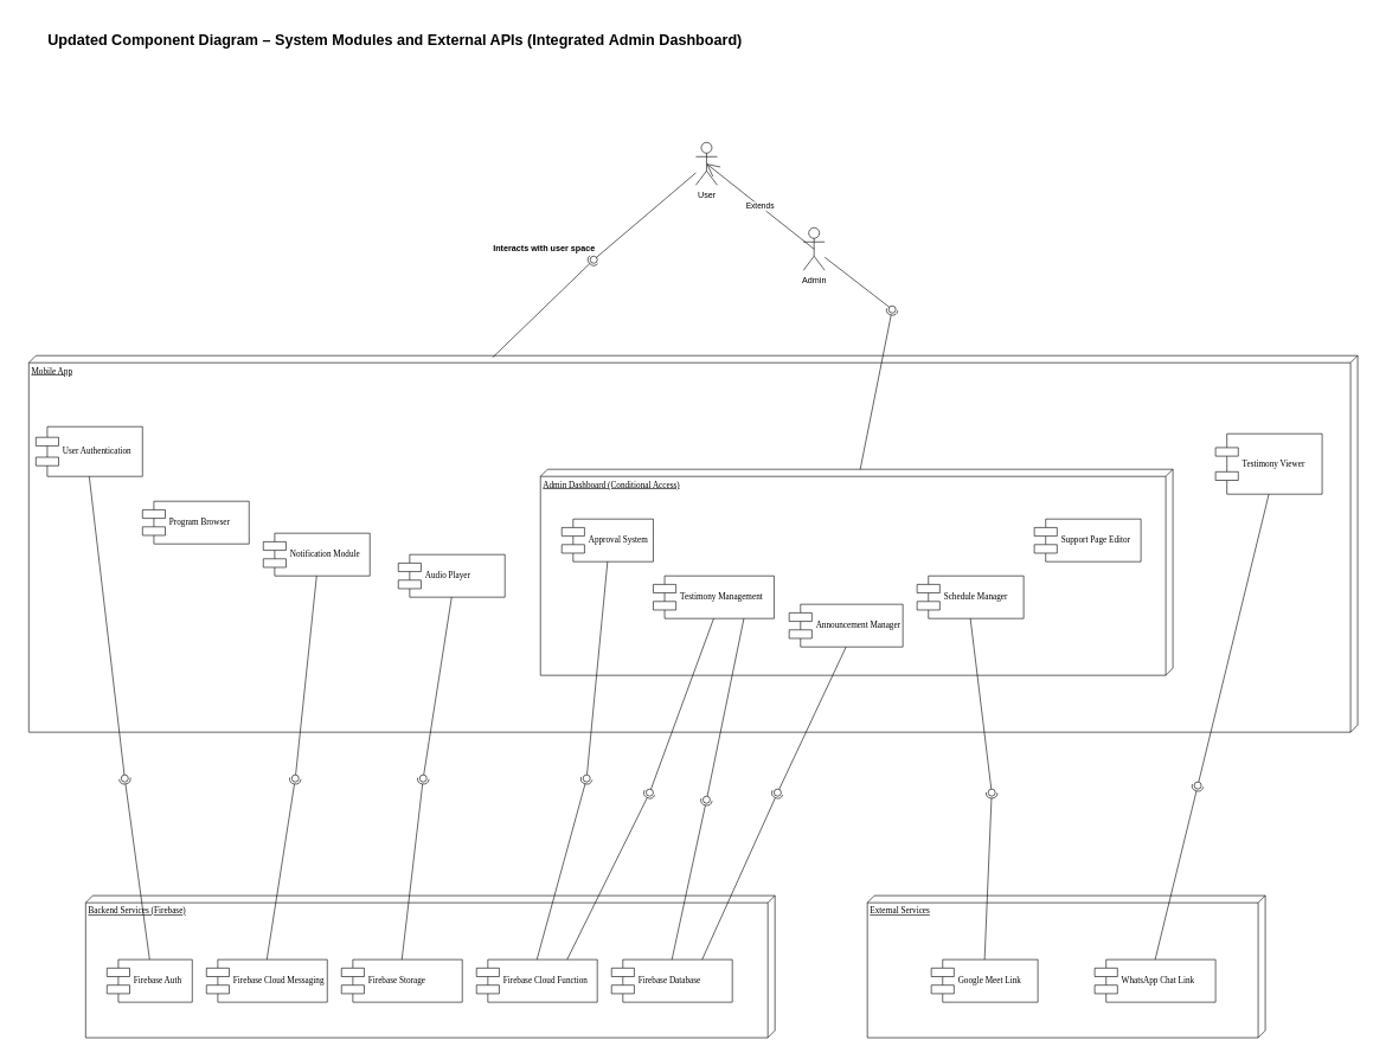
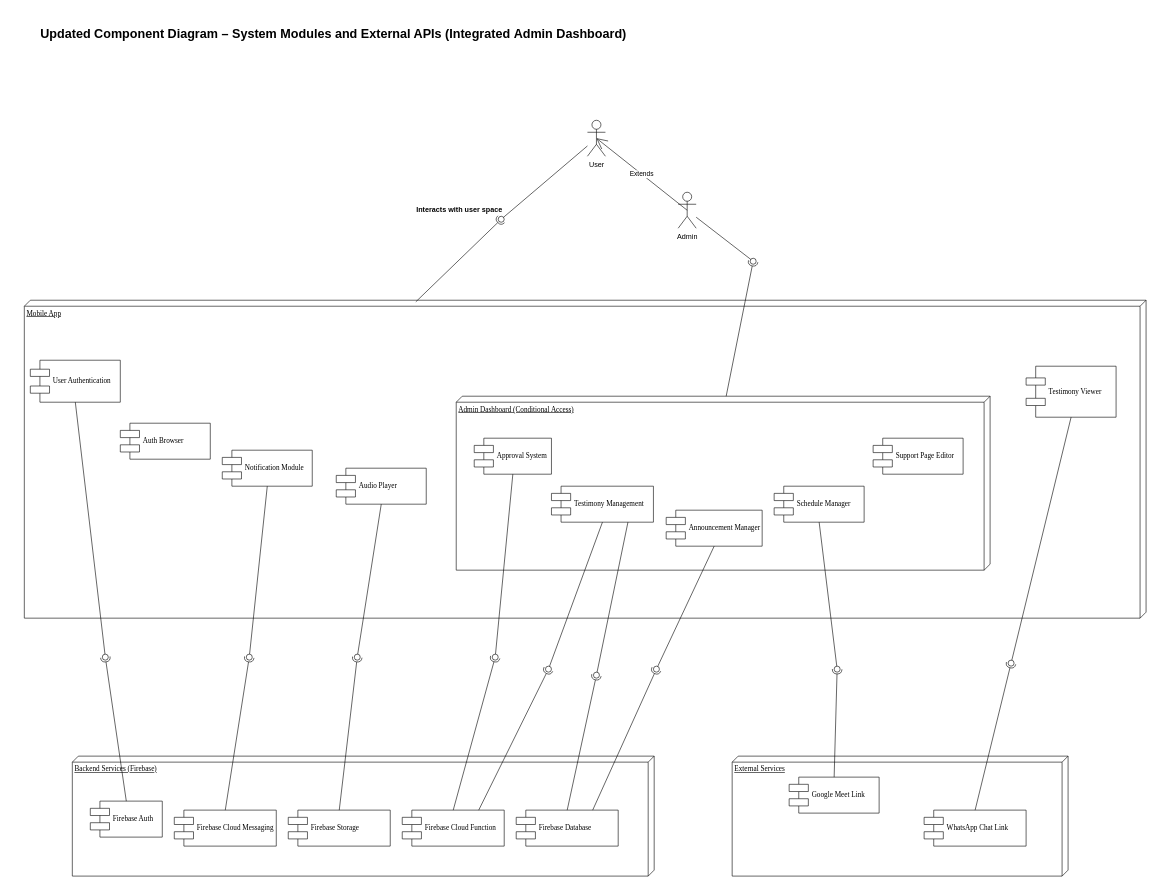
- <mxCell id="8" value="Program Browser" style="shape=component;align=left;spacingLeft=36;rounded=0;shadow=0;comic=0;labelBackgroundColor=none;strokeWidth=1;fontFamily=Verdana;fontSize=12;html=1;" vertex="1" parent="1"><mxGeometry x="200" y="705" width="150" height="60" as="geometry" /></mxCell>
+ <mxCell id="8" value="Auth Browser" style="shape=component;align=left;spacingLeft=36;rounded=0;shadow=0;comic=0;labelBackgroundColor=none;strokeWidth=1;fontFamily=Verdana;fontSize=12;html=1;" vertex="1" parent="1"><mxGeometry x="200" y="705" width="150" height="60" as="geometry" /></mxCell>
- <mxCell id="7" value="Firebase Auth" style="shape=component;align=left;spacingLeft=36;rounded=0;shadow=0;comic=0;labelBackgroundColor=none;strokeWidth=1;fontFamily=Verdana;fontSize=12;html=1;" parent="1" vertex="1"><mxGeometry x="150" y="1350" width="120" height="60" as="geometry" /></mxCell>
+ <mxCell id="7" value="Firebase Auth" style="shape=component;align=left;spacingLeft=36;rounded=0;shadow=0;comic=0;labelBackgroundColor=none;strokeWidth=1;fontFamily=Verdana;fontSize=12;html=1;" parent="1" vertex="1"><mxGeometry x="150" y="1335" width="120" height="60" as="geometry" /></mxCell>
- <mxCell id="24" value="Google Meet Link" style="shape=component;align=left;spacingLeft=36;rounded=0;shadow=0;comic=0;labelBackgroundColor=none;strokeWidth=1;fontFamily=Verdana;fontSize=12;html=1;" vertex="1" parent="1"><mxGeometry x="1310" y="1350" width="150" height="60" as="geometry" /></mxCell>
+ <mxCell id="24" value="Google Meet Link" style="shape=component;align=left;spacingLeft=36;rounded=0;shadow=0;comic=0;labelBackgroundColor=none;strokeWidth=1;fontFamily=Verdana;fontSize=12;html=1;" vertex="1" parent="1"><mxGeometry x="1315" y="1295" width="150" height="60" as="geometry" /></mxCell>
